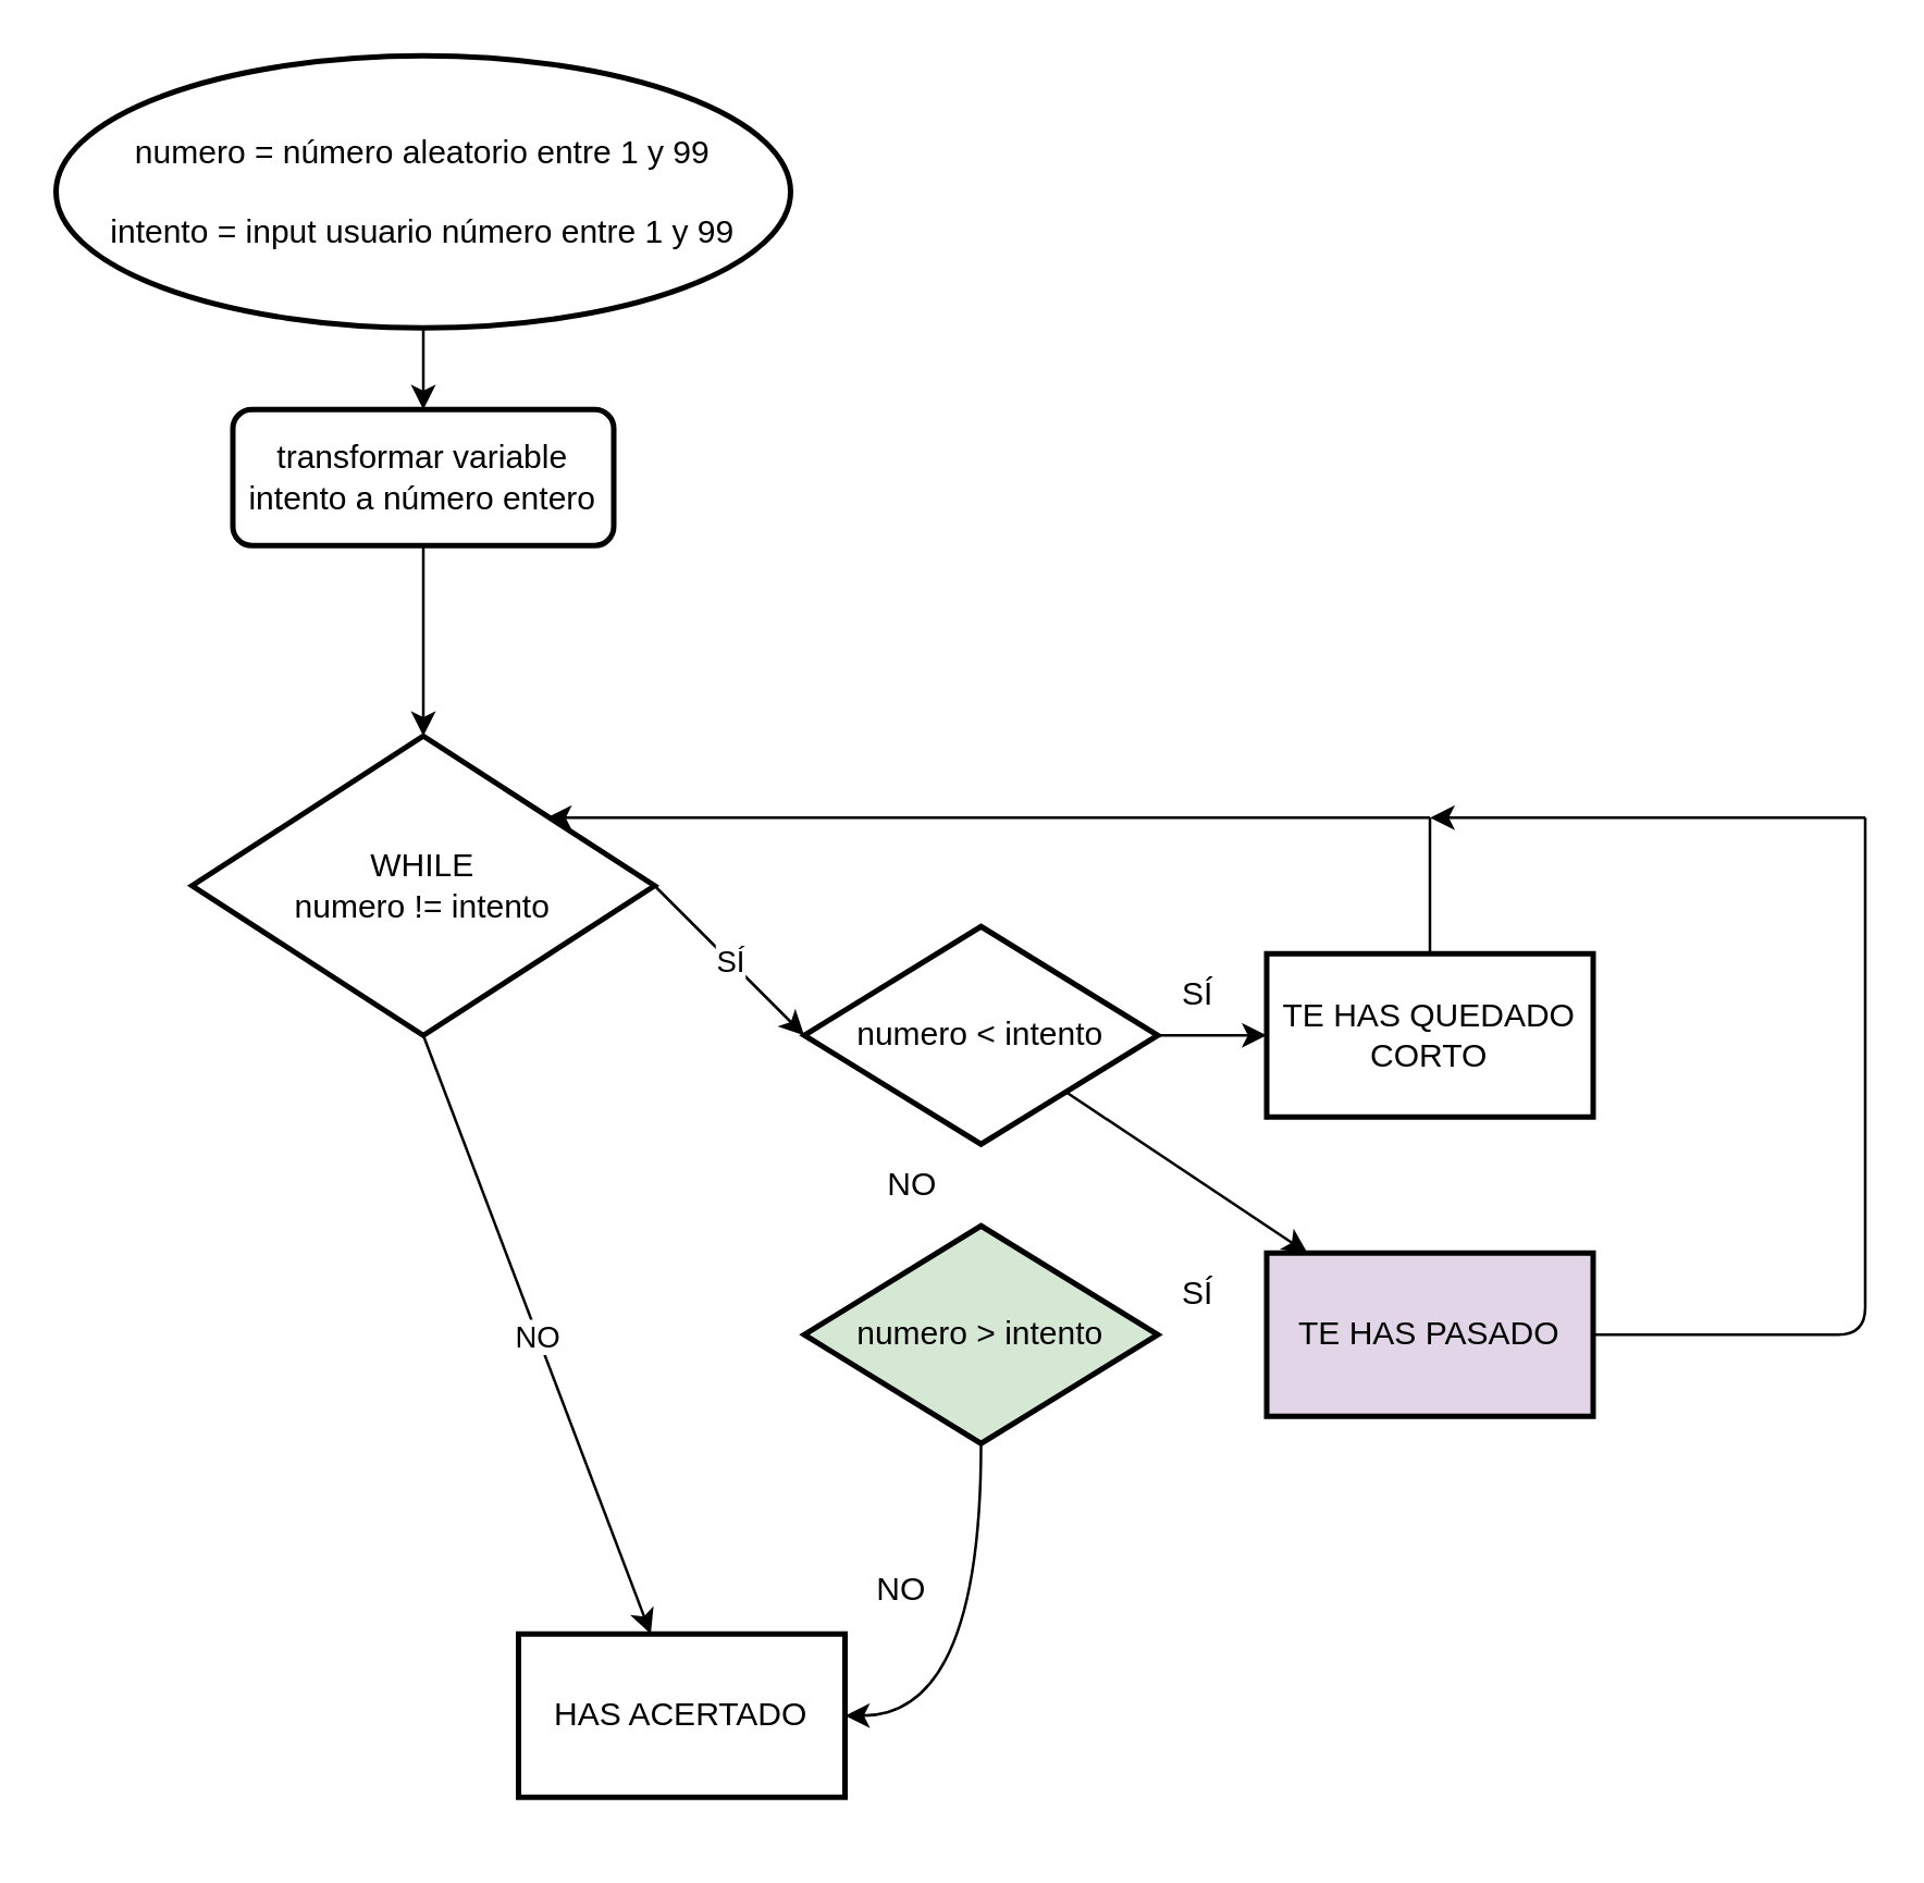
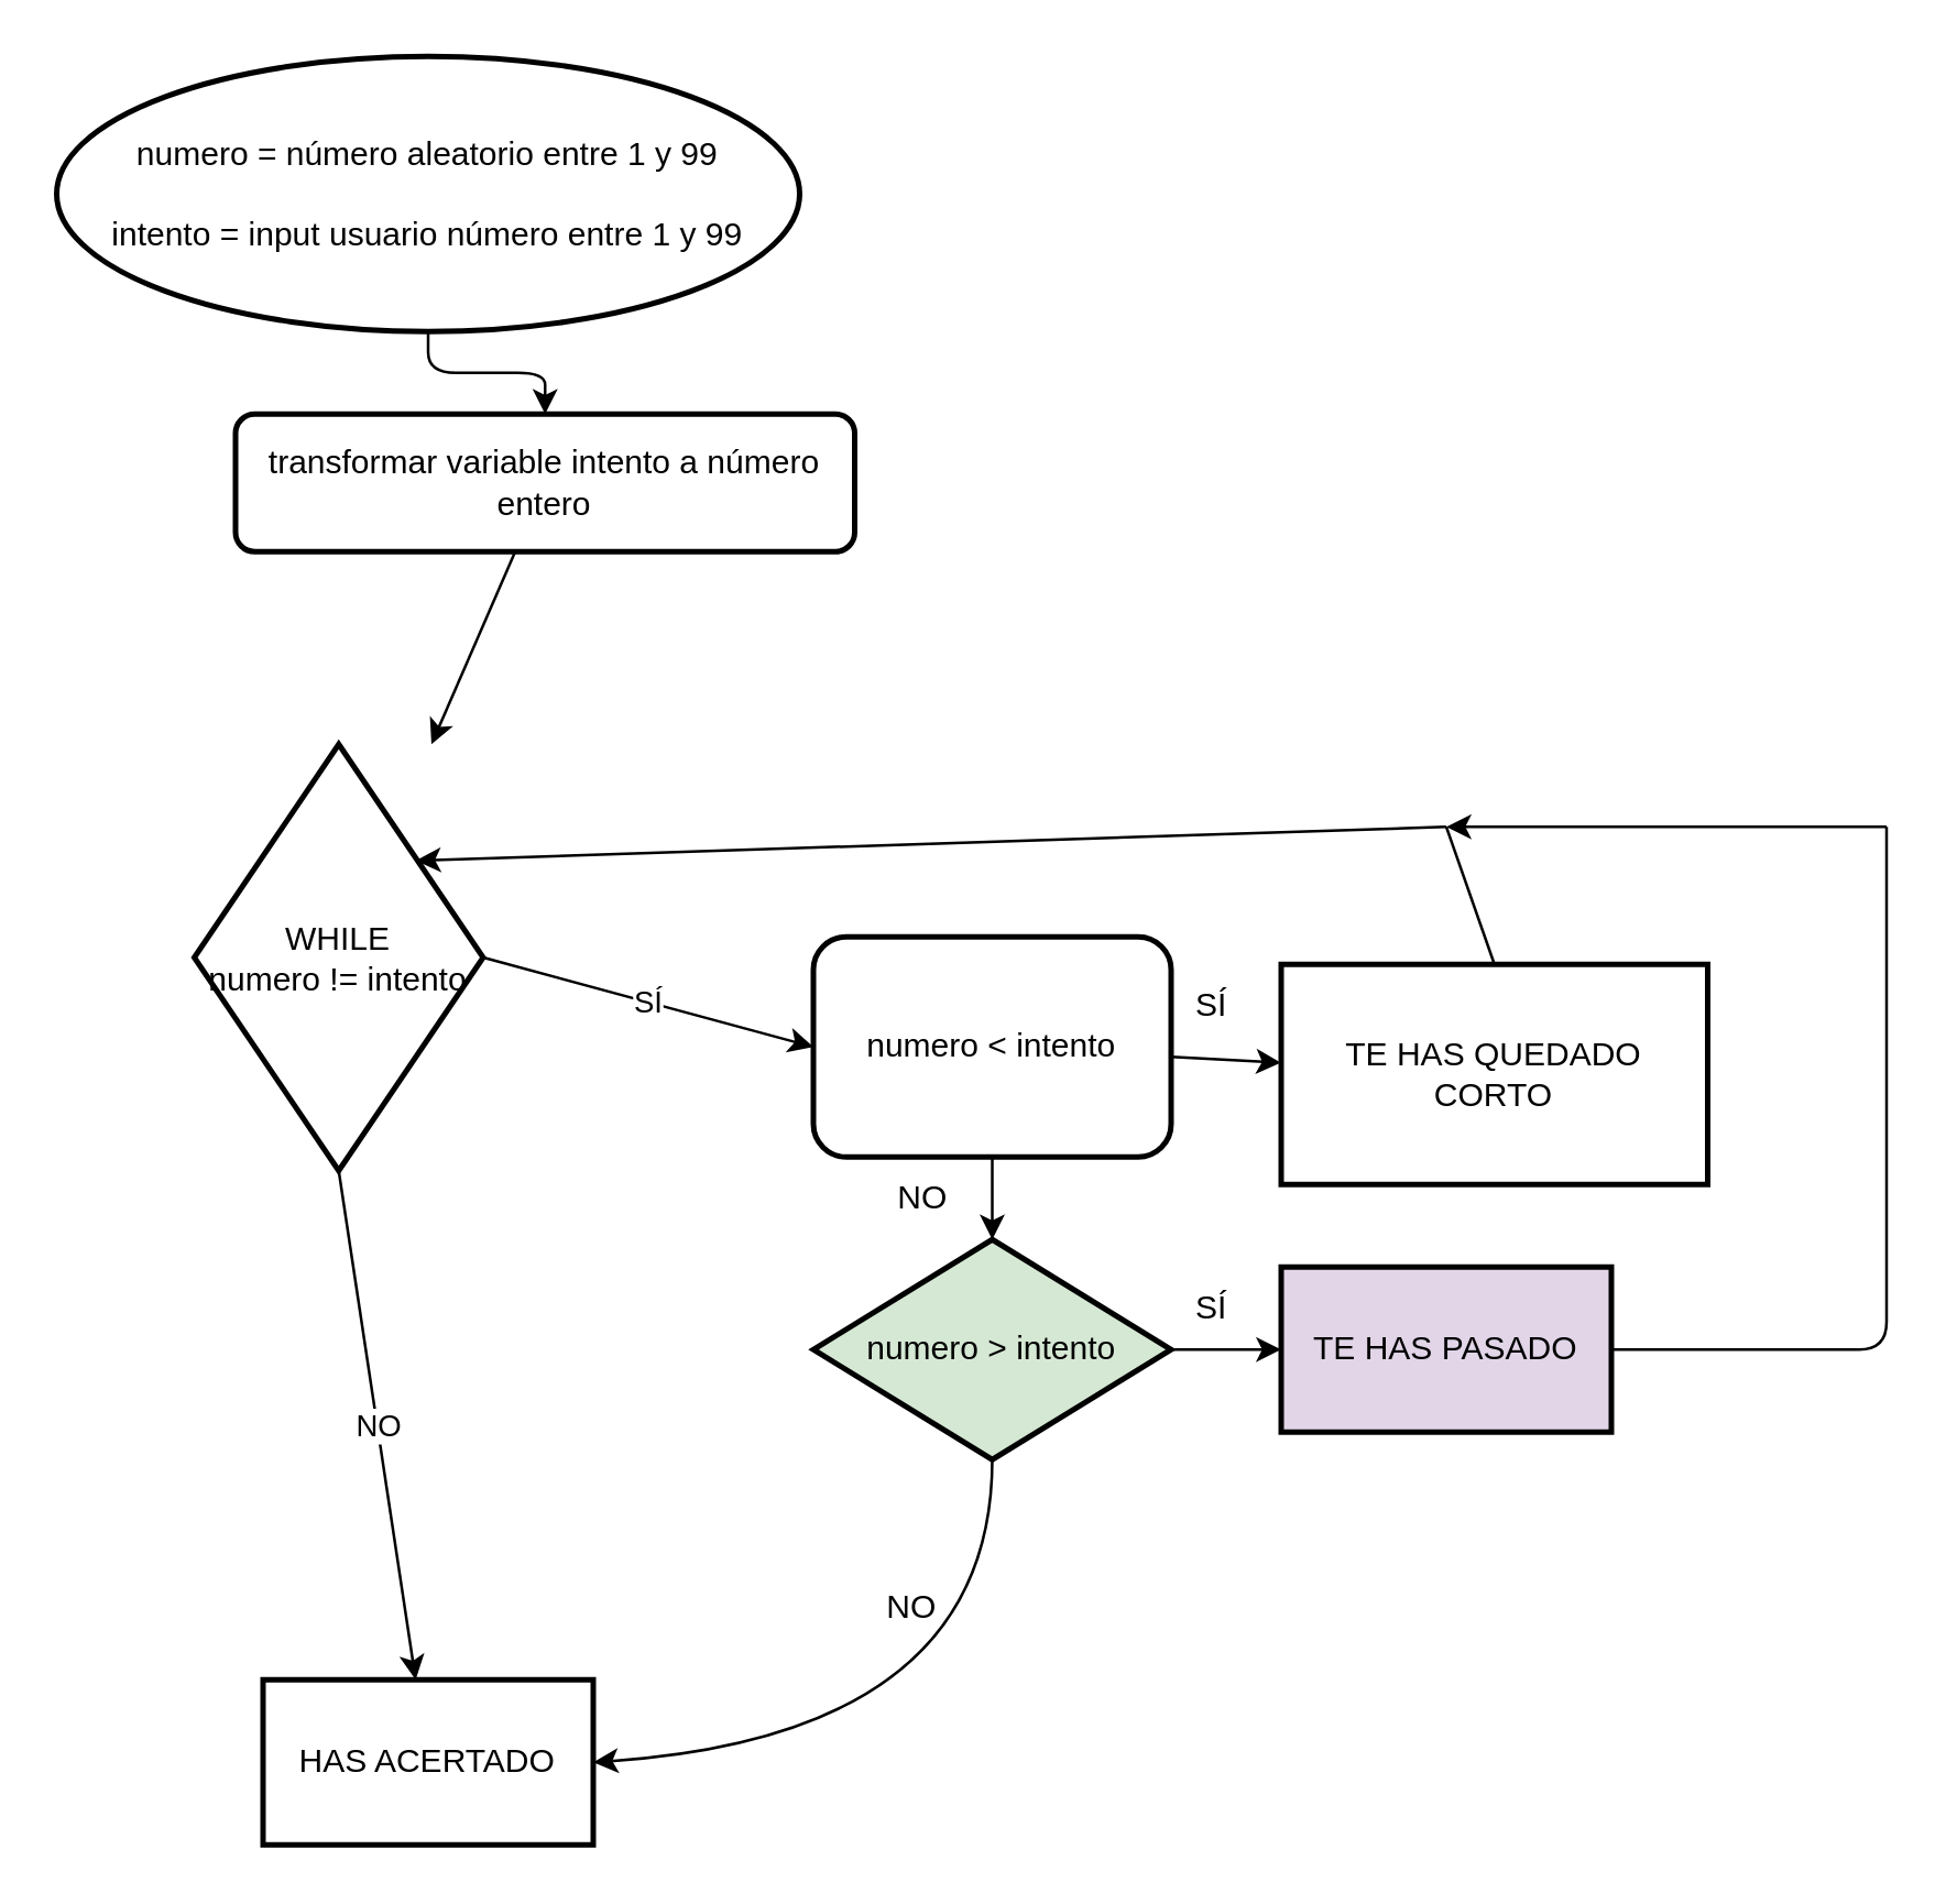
- <mxCell id="4" value="transformar variable intento a número entero" style="rounded=1;whiteSpace=wrap;html=1;absoluteArcSize=1;arcSize=14;strokeWidth=2;" vertex="1" parent="1"><mxGeometry x="85" y="150" width="140" height="50" as="geometry" /></mxCell>
+ <mxCell id="4" value="transformar variable intento a número entero" style="rounded=1;whiteSpace=wrap;html=1;absoluteArcSize=1;arcSize=14;strokeWidth=2;" vertex="1" parent="1"><mxGeometry x="85" y="150" width="225" height="50" as="geometry" /></mxCell>
- <mxCell id="5" value="WHILE&lt;br&gt;numero != intento" style="strokeWidth=2;html=1;shape=mxgraph.flowchart.decision;whiteSpace=wrap;" vertex="1" parent="1"><mxGeometry x="70" y="270" width="170" height="110" as="geometry" /></mxCell>
+ <mxCell id="5" value="WHILE&lt;br&gt;numero != intento" style="strokeWidth=2;html=1;shape=mxgraph.flowchart.decision;whiteSpace=wrap;" vertex="1" parent="1"><mxGeometry x="70" y="270" width="105" height="155" as="geometry" /></mxCell>
- <mxCell id="8" value="numero &amp;lt; intento" style="rhombus;whiteSpace=wrap;html=1;strokeWidth=2;" vertex="1" parent="1"><mxGeometry x="295" y="340" width="130" height="80" as="geometry" /></mxCell>
+ <mxCell id="8" value="numero &amp;lt; intento" style="whiteSpace=wrap;html=1;strokeWidth=2;rounded=1;" vertex="1" parent="1"><mxGeometry x="295" y="340" width="130" height="80" as="geometry" /></mxCell>
- <mxCell id="9" value="TE HAS QUEDADO CORTO" style="whiteSpace=wrap;html=1;strokeWidth=2;" vertex="1" parent="1"><mxGeometry x="465" y="350" width="120" height="60" as="geometry" /></mxCell>
+ <mxCell id="9" value="TE HAS QUEDADO CORTO" style="whiteSpace=wrap;html=1;strokeWidth=2;" vertex="1" parent="1"><mxGeometry x="465" y="350" width="155" height="80" as="geometry" /></mxCell>
- <mxCell id="7" value="" style="edgeStyle=none;html=1;" edge="1" parent="1" source="8" target="17"><mxGeometry relative="1" as="geometry" /></mxCell>
+ <mxCell id="7" value="" style="edgeStyle=none;html=1;" edge="1" parent="1" source="8" target="12"><mxGeometry relative="1" as="geometry" /></mxCell>
+ <mxCell id="11" value="" style="edgeStyle=orthogonalEdgeStyle;html=1;" edge="1" parent="1" source="12" target="17"><mxGeometry relative="1" as="geometry" /></mxCell>
- <mxCell id="10" value="HAS ACERTADO" style="whiteSpace=wrap;html=1;strokeWidth=2;" vertex="1" parent="1"><mxGeometry x="190" y="600" width="120" height="60" as="geometry" /></mxCell>
+ <mxCell id="10" value="HAS ACERTADO" style="whiteSpace=wrap;html=1;strokeWidth=2;" vertex="1" parent="1"><mxGeometry x="95" y="610" width="120" height="60" as="geometry" /></mxCell>
